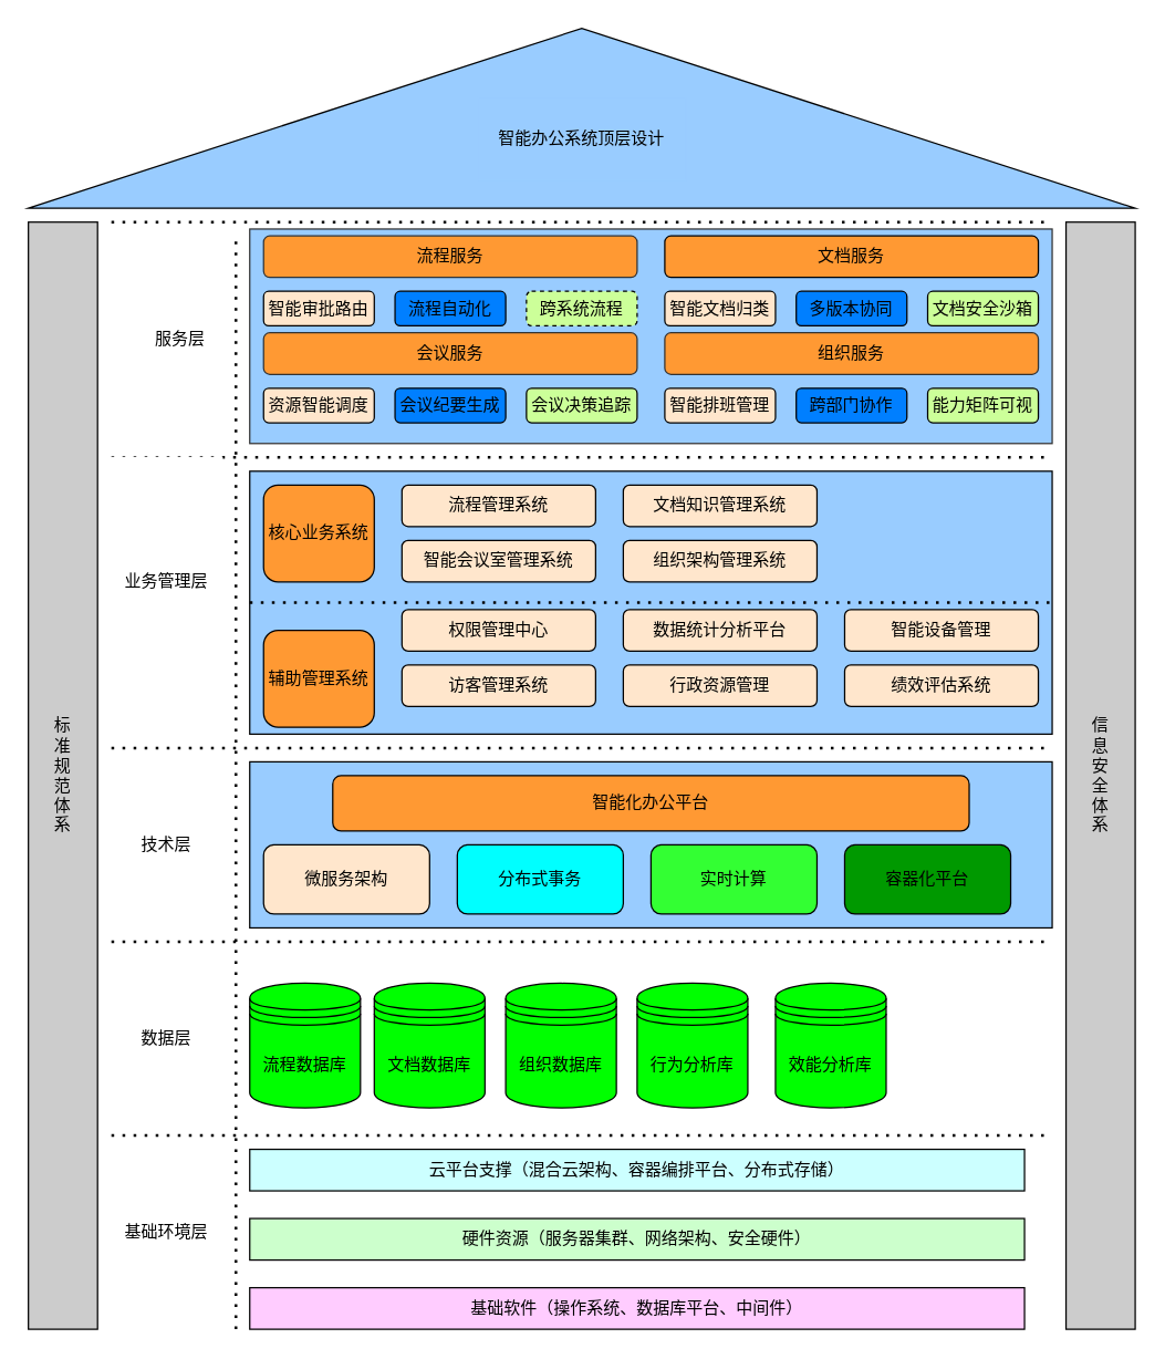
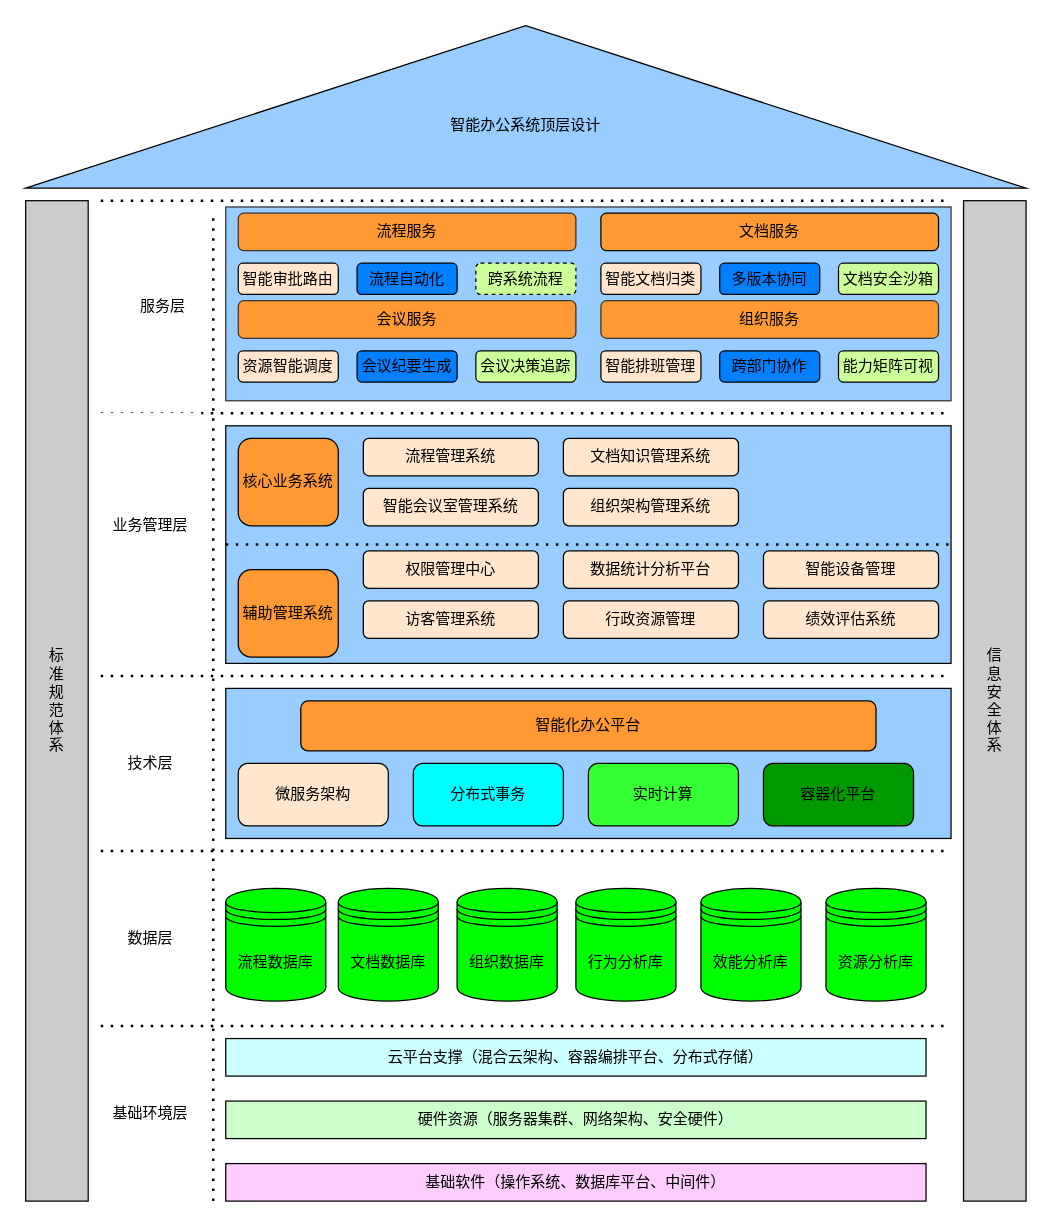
+ <mxCell id="55" value="资源分析库" style="shape=datastore;whiteSpace=wrap;html=1;fillColor=#00FF00;" vertex="1" parent="1"><mxGeometry x="660" y="710" width="80" height="90" as="geometry" /></mxCell>
